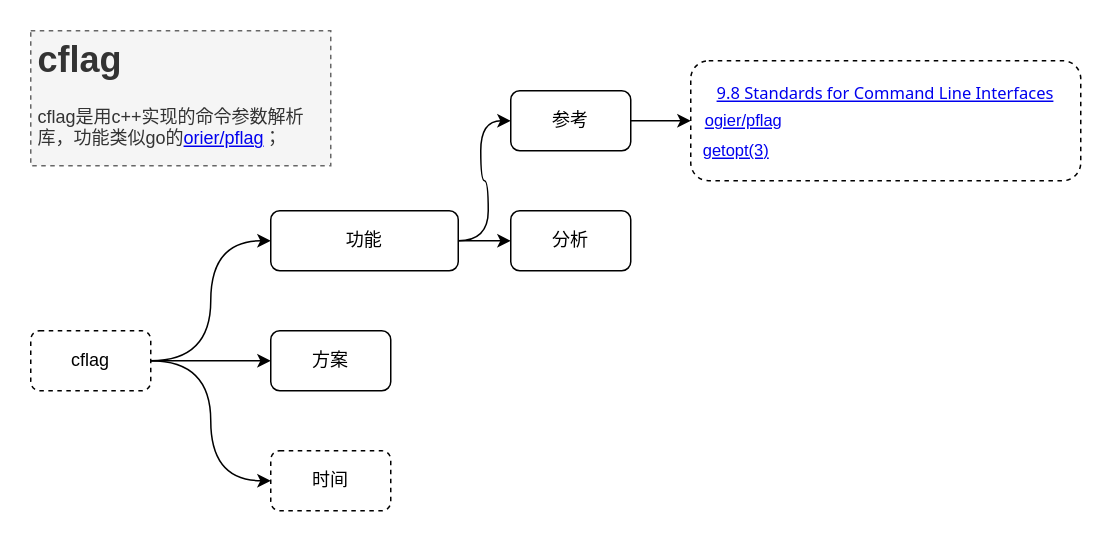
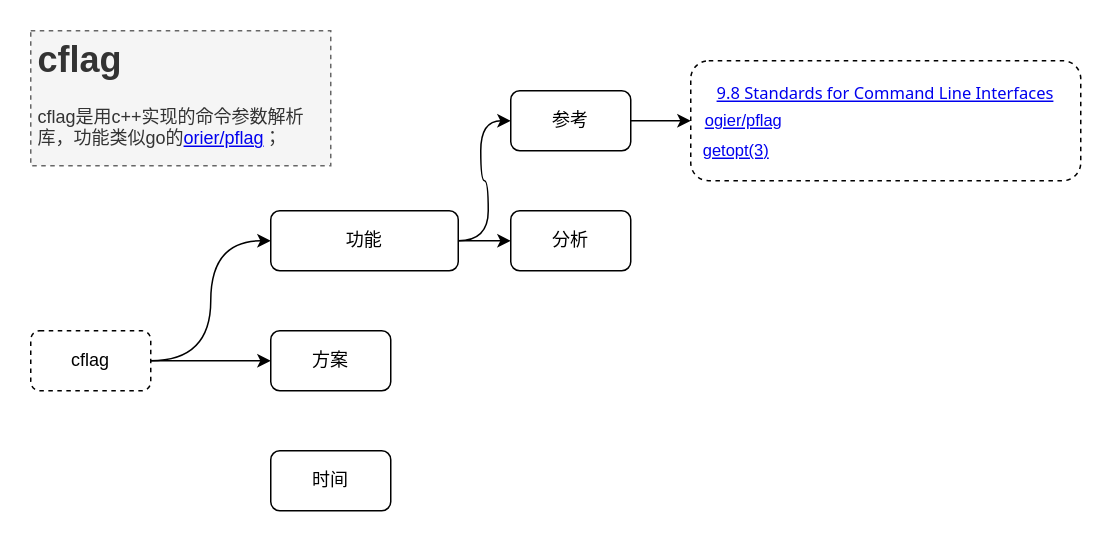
- <mxCell id="4" style="edgeStyle=orthogonalEdgeStyle;curved=1;rounded=0;orthogonalLoop=1;jettySize=auto;html=1;entryX=0;entryY=0.5;entryDx=0;entryDy=0;" edge="1" parent="1" source="5" target="11"><mxGeometry relative="1" as="geometry" /></mxCell>
- <mxCell id="11" value="时间" style="rounded=1;whiteSpace=wrap;html=1;dashed=1;" vertex="1" parent="1"><mxGeometry x="180" y="300" width="80" height="40" as="geometry" /></mxCell>
+ <mxCell id="11" value="时间" style="rounded=1;whiteSpace=wrap;html=1;" vertex="1" parent="1"><mxGeometry x="180" y="300" width="80" height="40" as="geometry" /></mxCell>
